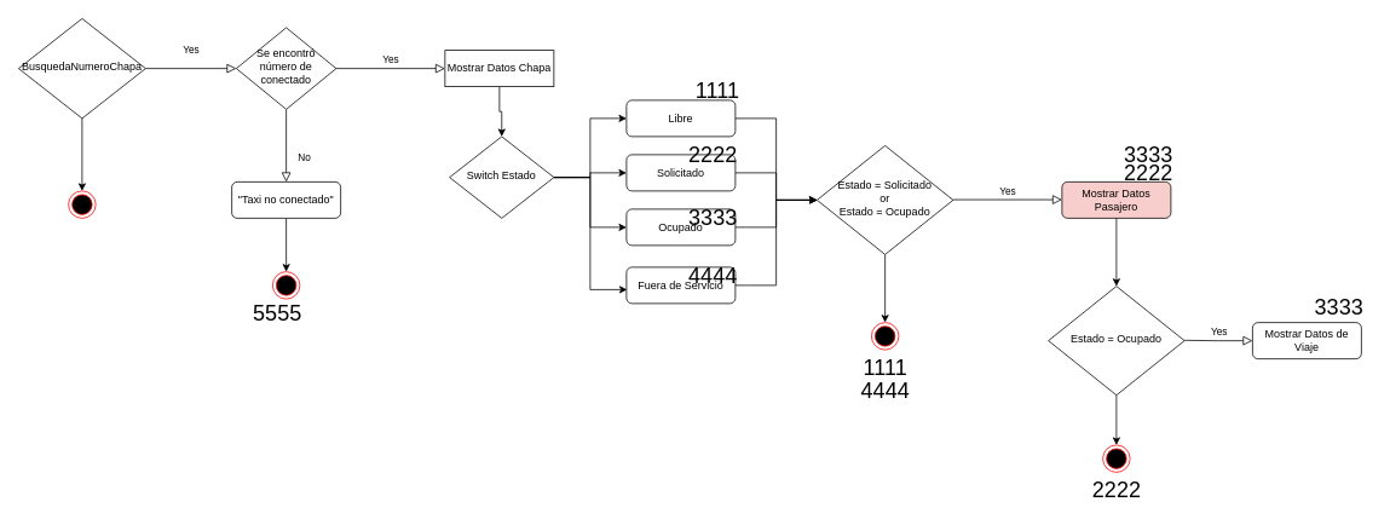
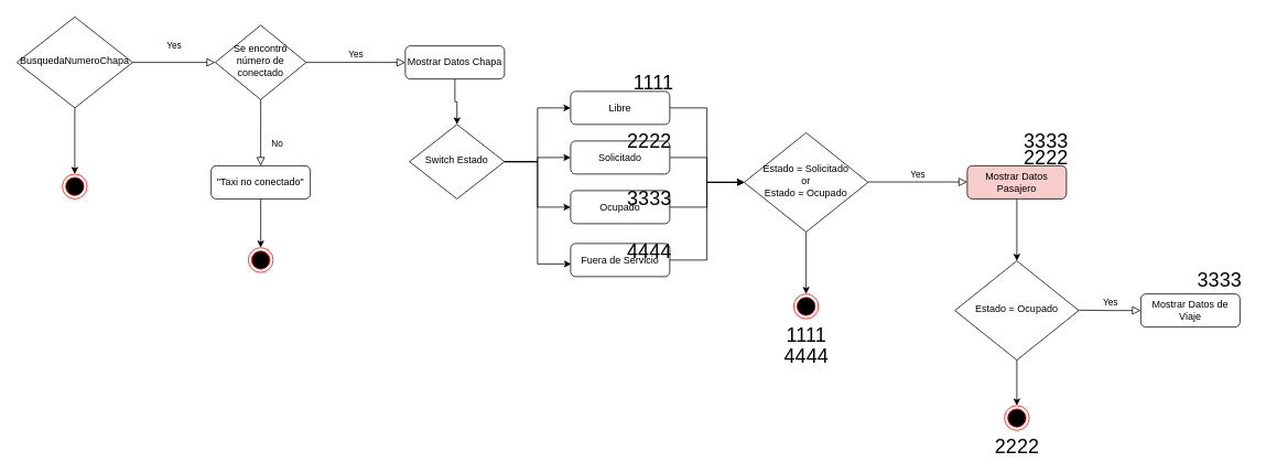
- <mxCell id="11" value="Mostrar Datos Chapa" style="whiteSpace=wrap;html=1;fontSize=12;glass=0;strokeWidth=1;shadow=0;rounded=0;" parent="1" vertex="1"><mxGeometry x="490" y="55" width="120" height="40" as="geometry" /></mxCell>
+ <mxCell id="11" value="Mostrar Datos Chapa" style="rounded=1;whiteSpace=wrap;html=1;fontSize=12;glass=0;strokeWidth=1;shadow=0;" parent="1" vertex="1"><mxGeometry x="490" y="55" width="120" height="40" as="geometry" /></mxCell>
- <mxCell id="48" value="&lt;font style=&quot;font-size: 24px&quot;&gt;5555&lt;/font&gt;" style="text;html=1;align=center;verticalAlign=middle;resizable=0;points=[];autosize=1;" vertex="1" parent="1"><mxGeometry x="270" y="335" width="70" height="20" as="geometry" /></mxCell>
